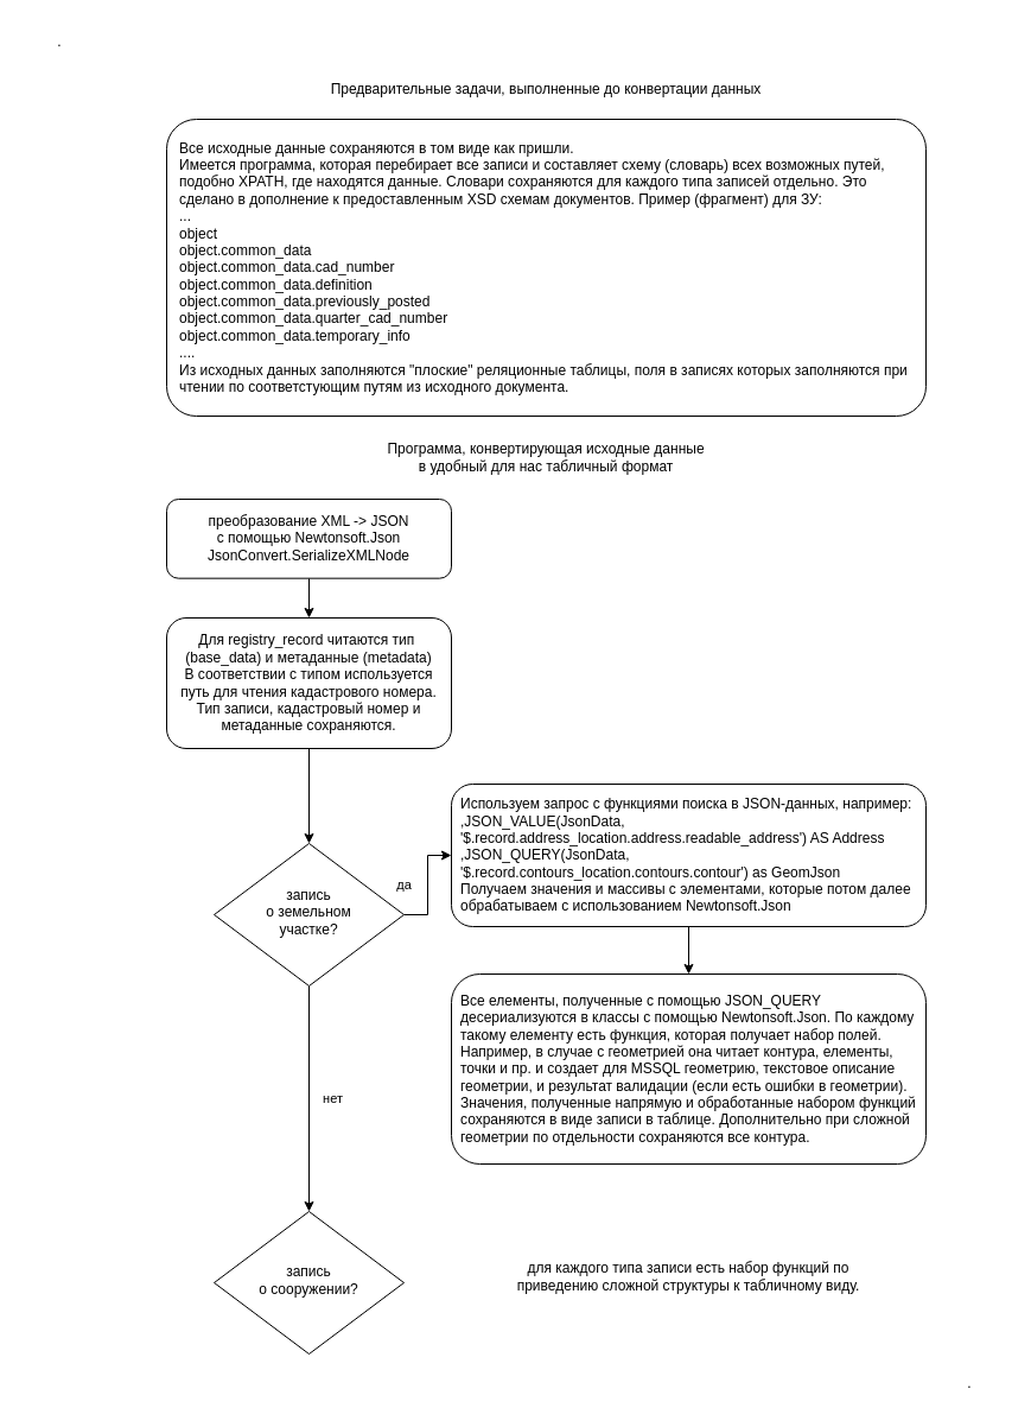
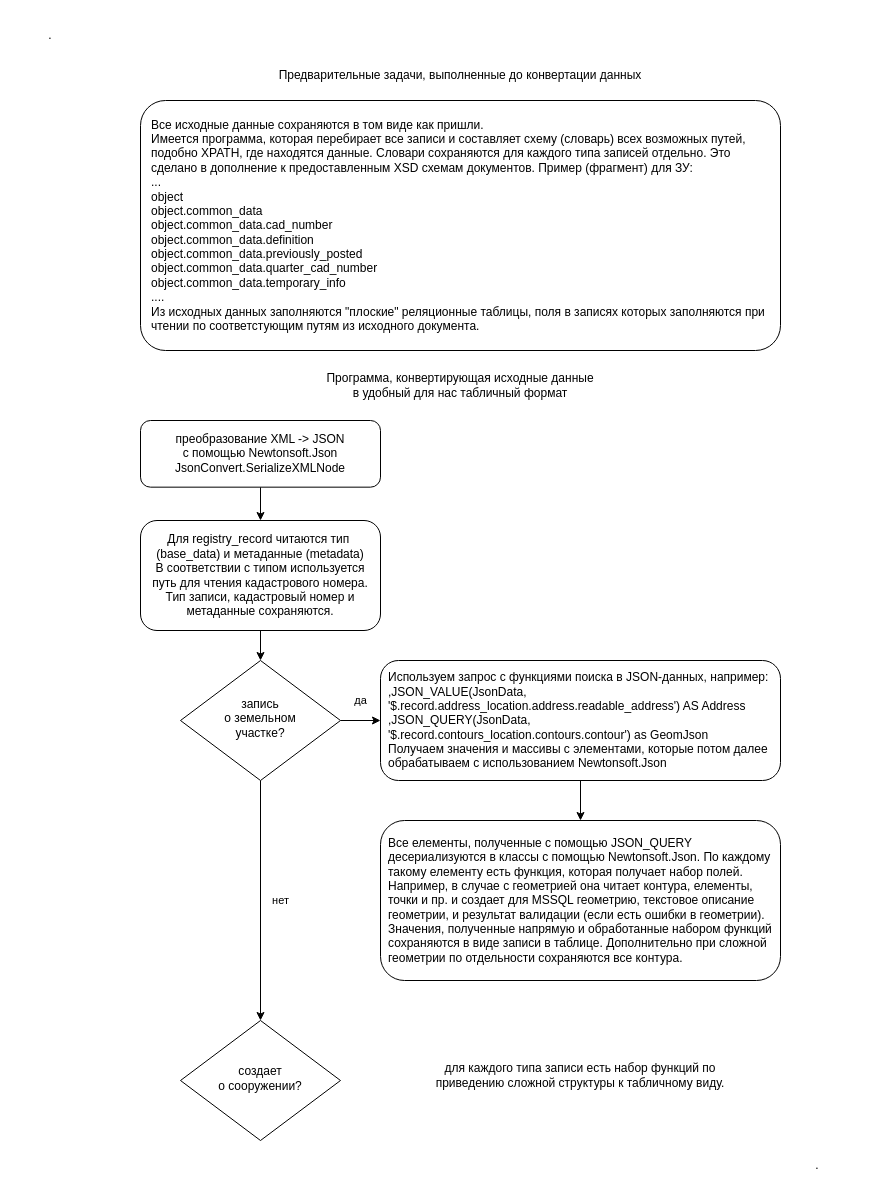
- <mxCell id="6" value="запись &lt;br&gt;о земельном &lt;br&gt;участке?" style="rhombus;whiteSpace=wrap;html=1;shadow=0;fontFamily=Helvetica;fontSize=12;align=center;strokeWidth=1;spacing=6;spacingTop=-4;" parent="1" vertex="1"><mxGeometry x="180" y="710" width="160" height="120" as="geometry" /></mxCell>
+ <mxCell id="6" value="запись &lt;br&gt;о земельном &lt;br&gt;участке?" style="rhombus;whiteSpace=wrap;html=1;shadow=0;fontFamily=Helvetica;fontSize=12;align=center;strokeWidth=1;spacing=6;spacingTop=-4;" parent="1" vertex="1"><mxGeometry x="180" y="660" width="160" height="120" as="geometry" /></mxCell>
- <mxCell id="9" value="запись&lt;br&gt;о сооружении?" style="rhombus;whiteSpace=wrap;html=1;shadow=0;fontFamily=Helvetica;fontSize=12;align=center;strokeWidth=1;spacing=6;spacingTop=-4;" parent="1" vertex="1"><mxGeometry x="180" y="1020" width="160" height="120" as="geometry" /></mxCell>
+ <mxCell id="9" value="создает&lt;br&gt;о сооружении?" style="rhombus;whiteSpace=wrap;html=1;shadow=0;fontFamily=Helvetica;fontSize=12;align=center;strokeWidth=1;spacing=6;spacingTop=-4;" parent="1" vertex="1"><mxGeometry x="180" y="1020" width="160" height="120" as="geometry" /></mxCell>
